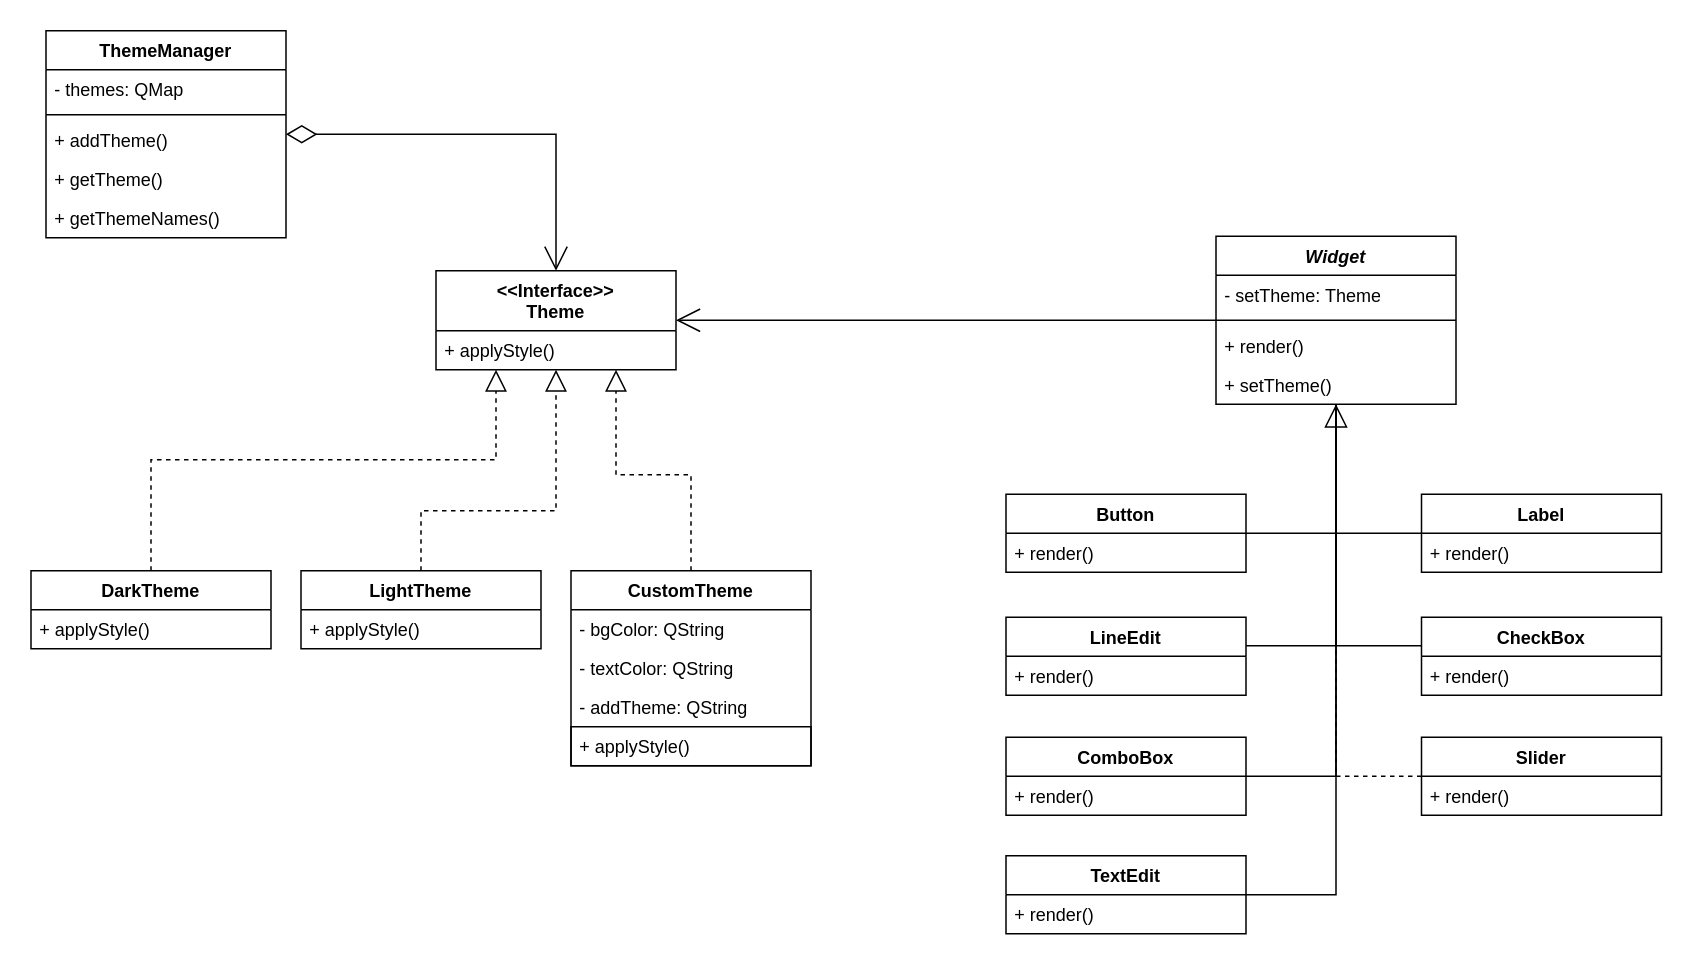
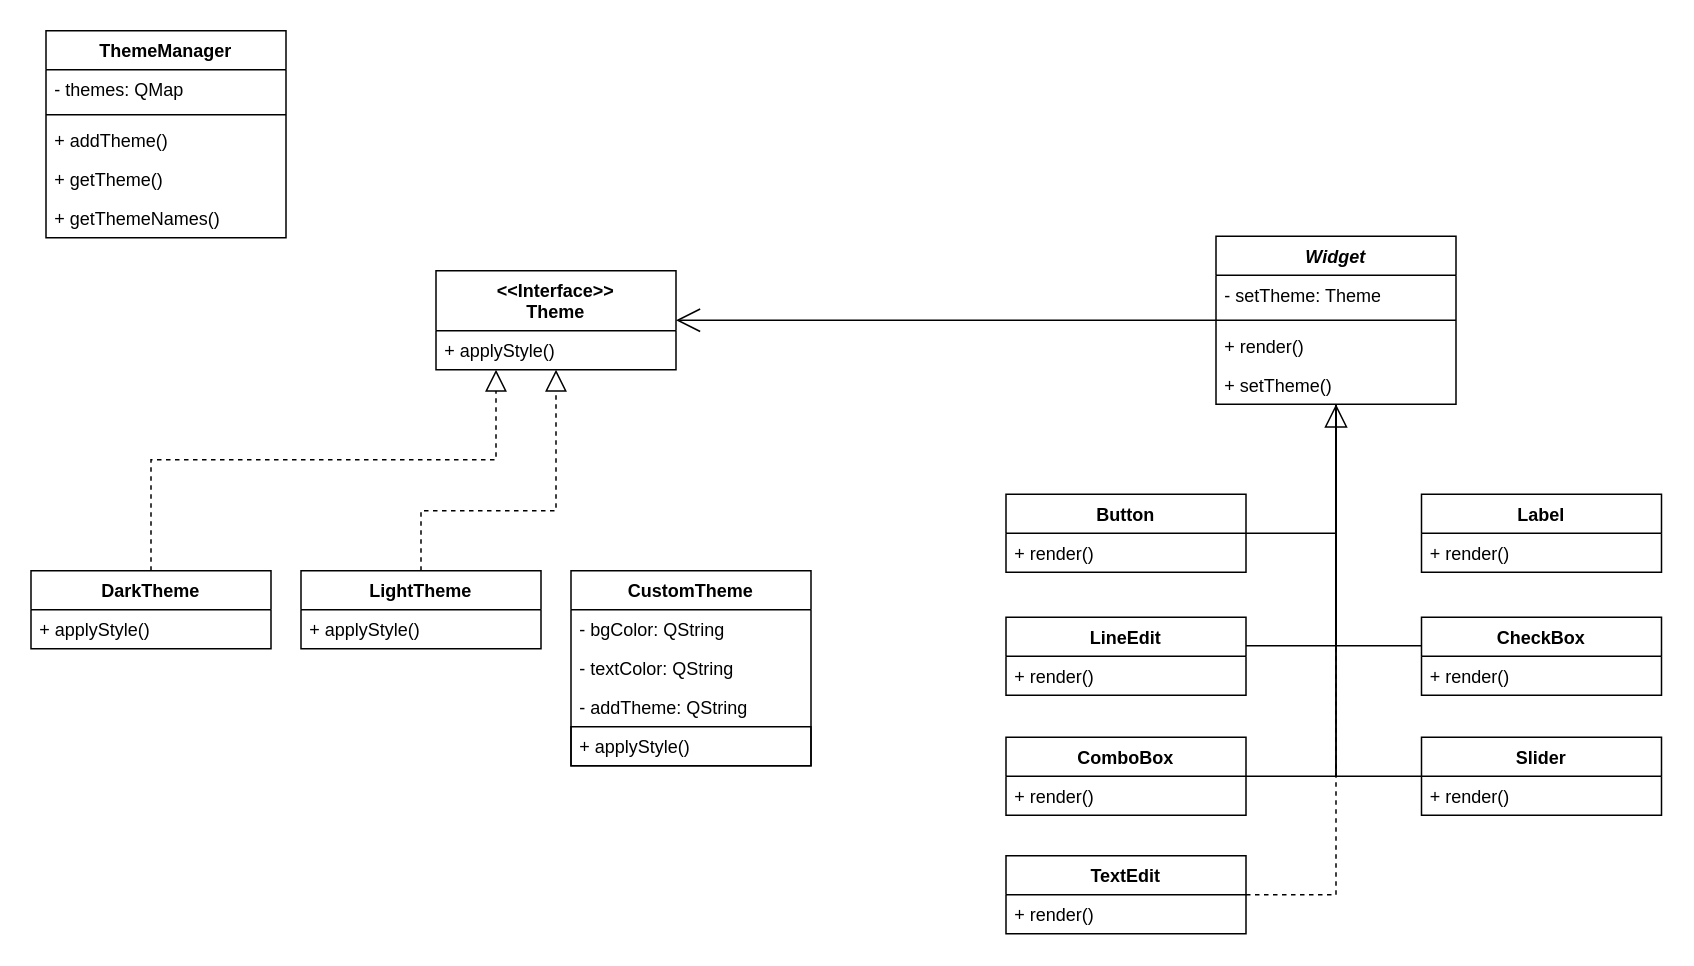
- <mxCell id="43" style="edgeStyle=orthogonalEdgeStyle;rounded=0;orthogonalLoop=1;jettySize=auto;html=1;endArrow=open;endFill=0;endSize=14;startArrow=diamondThin;startFill=0;startSize=18;" parent="1" source="44" target="2" edge="1"><mxGeometry relative="1" as="geometry" /></mxCell>
- <mxCell id="16" style="edgeStyle=orthogonalEdgeStyle;rounded=0;orthogonalLoop=1;jettySize=auto;html=1;endArrow=block;endFill=0;endSize=12;dashed=1;" parent="1" source="17" target="2" edge="1"><mxGeometry relative="1" as="geometry"><Array as="points"><mxPoint x="460" y="316" /><mxPoint x="410" y="316" /></Array></mxGeometry></mxCell>
- <mxCell id="25" style="edgeStyle=orthogonalEdgeStyle;rounded=0;orthogonalLoop=1;jettySize=auto;html=1;endArrow=none;startFill=0;" parent="1" source="26" target="5" edge="1"><mxGeometry relative="1" as="geometry"><Array as="points"><mxPoint x="890" y="355" /></Array></mxGeometry></mxCell>
- <mxCell id="37" style="edgeStyle=orthogonalEdgeStyle;rounded=0;orthogonalLoop=1;jettySize=auto;html=1;endArrow=none;startFill=0;dashed=1;" parent="1" source="38" target="5" edge="1"><mxGeometry relative="1" as="geometry"><Array as="points"><mxPoint x="890" y="517" /></Array></mxGeometry></mxCell>
+ <mxCell id="37" style="edgeStyle=orthogonalEdgeStyle;rounded=0;orthogonalLoop=1;jettySize=auto;html=1;endArrow=none;startFill=0;" parent="1" source="38" target="5" edge="1"><mxGeometry relative="1" as="geometry"><Array as="points"><mxPoint x="890" y="517" /></Array></mxGeometry></mxCell>
- <mxCell id="40" style="edgeStyle=orthogonalEdgeStyle;rounded=0;orthogonalLoop=1;jettySize=auto;html=1;endArrow=block;endFill=0;endSize=13;" parent="1" source="41" target="5" edge="1"><mxGeometry relative="1" as="geometry"><Array as="points"><mxPoint x="890" y="596" /></Array></mxGeometry></mxCell>
+ <mxCell id="40" style="edgeStyle=orthogonalEdgeStyle;rounded=0;orthogonalLoop=1;jettySize=auto;html=1;endArrow=block;endFill=0;endSize=13;dashed=1;" parent="1" source="41" target="5" edge="1"><mxGeometry relative="1" as="geometry"><Array as="points"><mxPoint x="890" y="596" /></Array></mxGeometry></mxCell>
